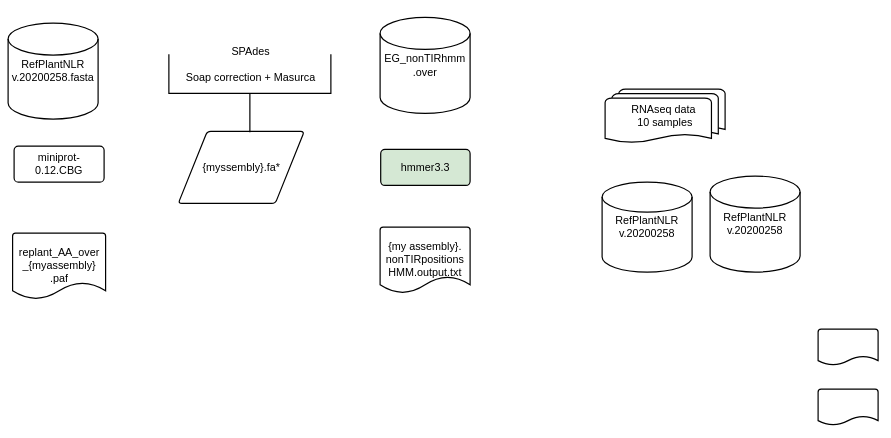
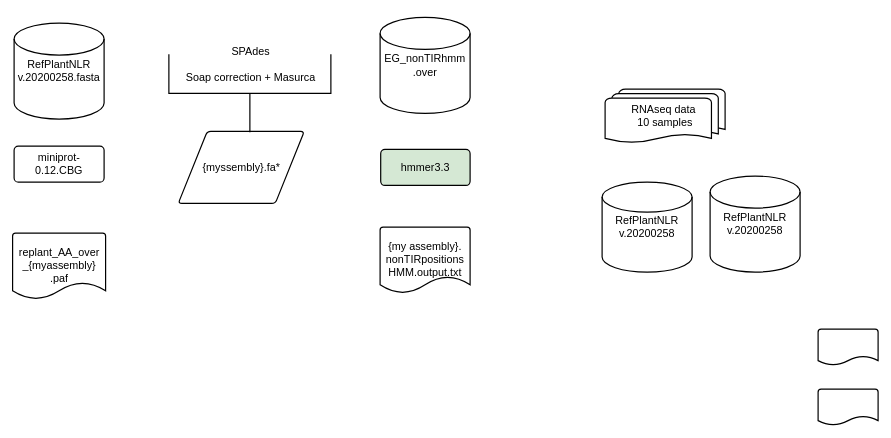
- <mxCell id="9" value="&lt;font style=&quot;font-size: 18px;&quot;&gt;RefPlantNLR&lt;br&gt;v.20200258.fasta&lt;/font&gt;" style="strokeWidth=2;html=1;shape=mxgraph.flowchart.database;whiteSpace=wrap;" vertex="1" parent="1"><mxGeometry x="13" y="38" width="150" height="160" as="geometry" /></mxCell>
+ <mxCell id="9" value="&lt;font style=&quot;font-size: 18px;&quot;&gt;RefPlantNLR&lt;br&gt;v.20200258.fasta&lt;/font&gt;" style="strokeWidth=2;html=1;shape=mxgraph.flowchart.database;whiteSpace=wrap;" vertex="1" parent="1"><mxGeometry x="23" y="38" width="150" height="160" as="geometry" /></mxCell>
